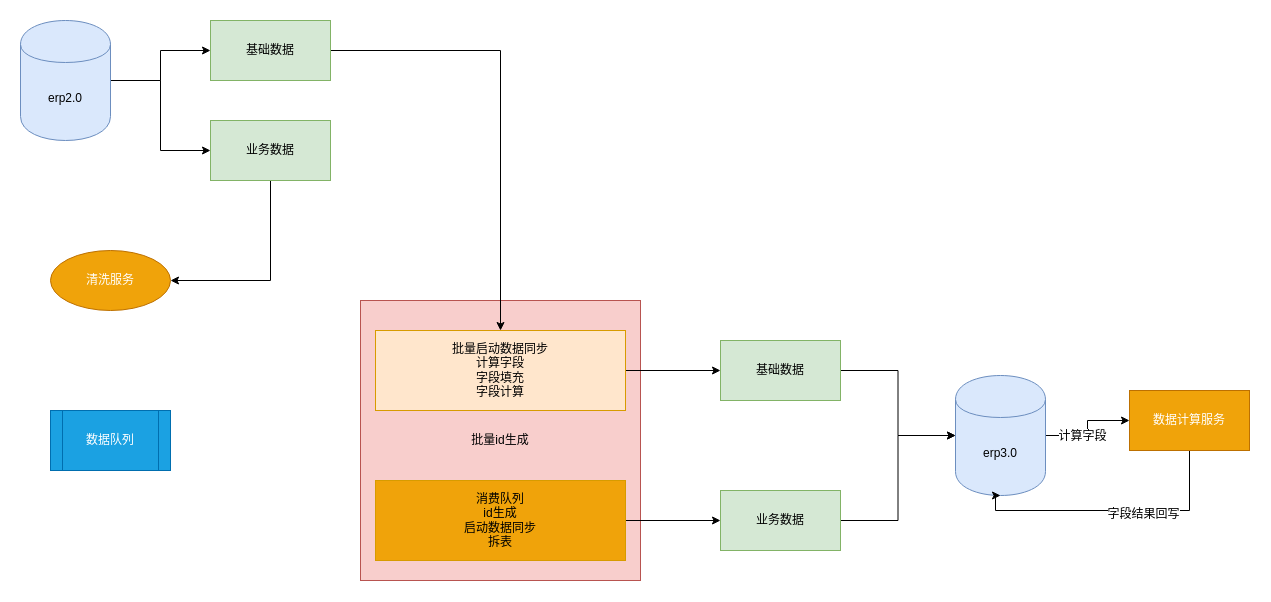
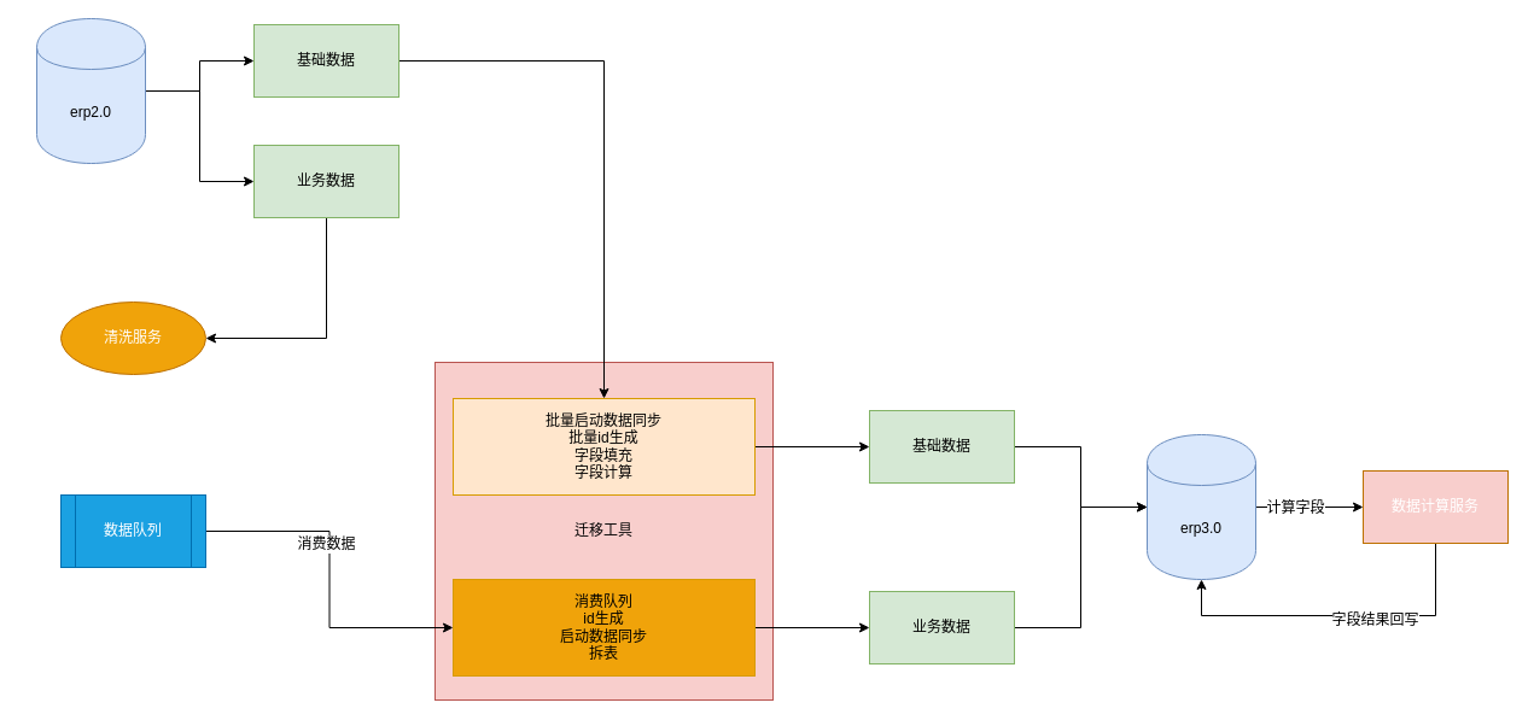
- <mxCell id="4" value="erp2.0" style="shape=cylinder;whiteSpace=wrap;html=1;boundedLbl=1;backgroundOutline=1;fillColor=#dae8fc;strokeColor=#6c8ebf;" parent="1" vertex="1"><mxGeometry x="20" y="20" width="90" height="120" as="geometry" /></mxCell>
+ <mxCell id="4" value="erp2.0" style="shape=cylinder;whiteSpace=wrap;html=1;boundedLbl=1;backgroundOutline=1;fillColor=#dae8fc;strokeColor=#6c8ebf;" parent="1" vertex="1"><mxGeometry x="30" y="15" width="90" height="120" as="geometry" /></mxCell>
- <mxCell id="25" value="批量启动数据同步&lt;br&gt;计算字段&lt;br&gt;字段填充&lt;br&gt;字段计算" style="rounded=0;whiteSpace=wrap;html=1;fillColor=#ffe6cc;strokeColor=#d79b00;" parent="1" vertex="1"><mxGeometry x="375" y="330" width="250" height="80" as="geometry" /></mxCell>
+ <mxCell id="25" value="批量启动数据同步&lt;br&gt;批量id生成&lt;br&gt;字段填充&lt;br&gt;字段计算" style="rounded=0;whiteSpace=wrap;html=1;fillColor=#ffe6cc;strokeColor=#d79b00;" parent="1" vertex="1"><mxGeometry x="375" y="330" width="250" height="80" as="geometry" /></mxCell>
- <mxCell id="23" value="数据计算服务" style="rounded=0;whiteSpace=wrap;html=1;fillColor=#f0a30a;strokeColor=#BD7000;fontColor=#ffffff;" parent="1" vertex="1"><mxGeometry x="1129" y="390" width="120" height="60" as="geometry" /></mxCell>
+ <mxCell id="23" value="数据计算服务" style="rounded=0;whiteSpace=wrap;html=1;fillColor=#f8cecc;strokeColor=#BD7000;fontColor=#ffffff;" parent="1" vertex="1"><mxGeometry x="1129" y="390" width="120" height="60" as="geometry" /></mxCell>
- <mxCell id="7" value="erp3.0" style="shape=cylinder;whiteSpace=wrap;html=1;boundedLbl=1;backgroundOutline=1;fillColor=#dae8fc;strokeColor=#6c8ebf;" parent="1" vertex="1"><mxGeometry x="955" y="375" width="90" height="120" as="geometry" /></mxCell>
+ <mxCell id="7" value="erp3.0" style="shape=cylinder;whiteSpace=wrap;html=1;boundedLbl=1;backgroundOutline=1;fillColor=#dae8fc;strokeColor=#6c8ebf;" parent="1" vertex="1"><mxGeometry x="950" y="360" width="90" height="120" as="geometry" /></mxCell>
- <mxCell id="8" value="&lt;span style=&quot;white-space: normal&quot;&gt;批量id生成&lt;/span&gt;" style="whiteSpace=wrap;html=1;aspect=fixed;fillColor=#f8cecc;strokeColor=#b85450;" parent="1" vertex="1"><mxGeometry x="360" y="300" width="280" height="280" as="geometry" /></mxCell>
+ <mxCell id="8" value="&lt;span style=&quot;white-space: normal&quot;&gt;迁移工具&lt;/span&gt;" style="whiteSpace=wrap;html=1;aspect=fixed;fillColor=#f8cecc;strokeColor=#b85450;" parent="1" vertex="1"><mxGeometry x="360" y="300" width="280" height="280" as="geometry" /></mxCell>
+ <mxCell id="14" style="edgeStyle=orthogonalEdgeStyle;rounded=0;orthogonalLoop=1;jettySize=auto;html=1;entryX=0;entryY=0.5;entryDx=0;entryDy=0;" parent="1" source="16" target="27" edge="1"><mxGeometry relative="1" as="geometry" /></mxCell>
+ <mxCell id="15" value="消费数据" style="text;html=1;resizable=0;points=[];align=center;verticalAlign=middle;labelBackgroundColor=#ffffff;" parent="14" vertex="1" connectable="0"><mxGeometry x="-0.21" y="-3" relative="1" as="geometry"><mxPoint as="offset" /></mxGeometry></mxCell>
